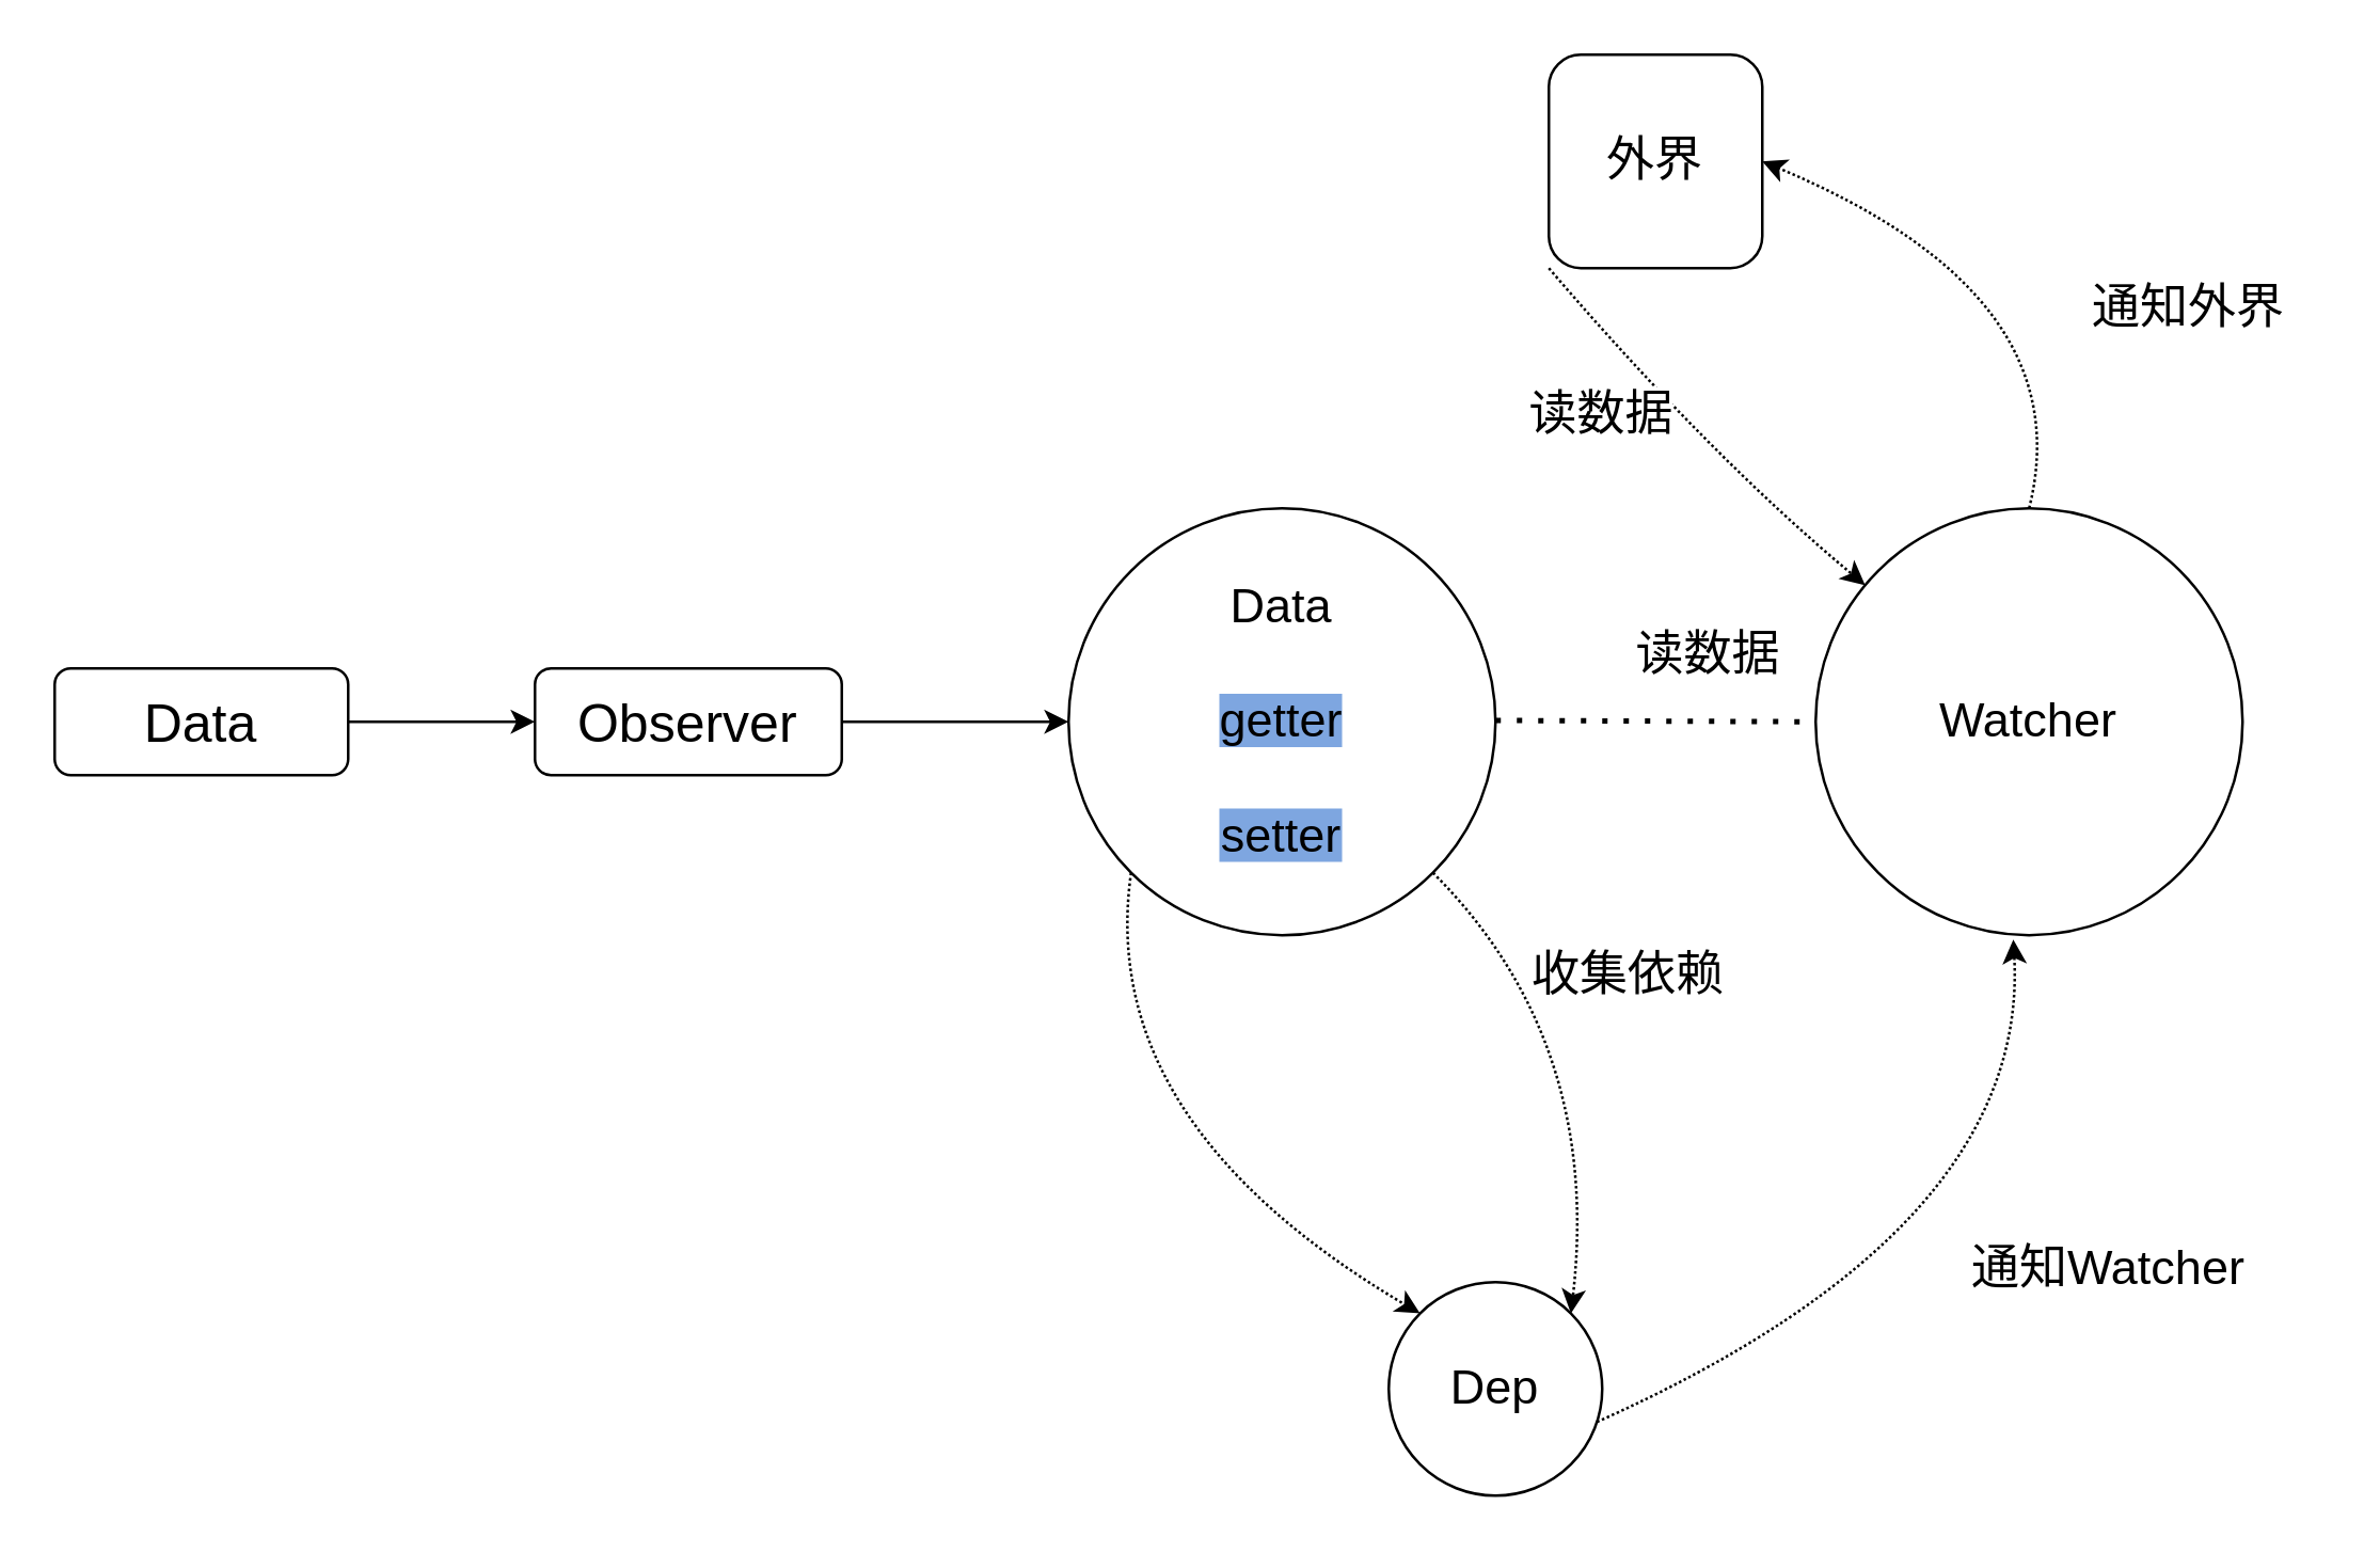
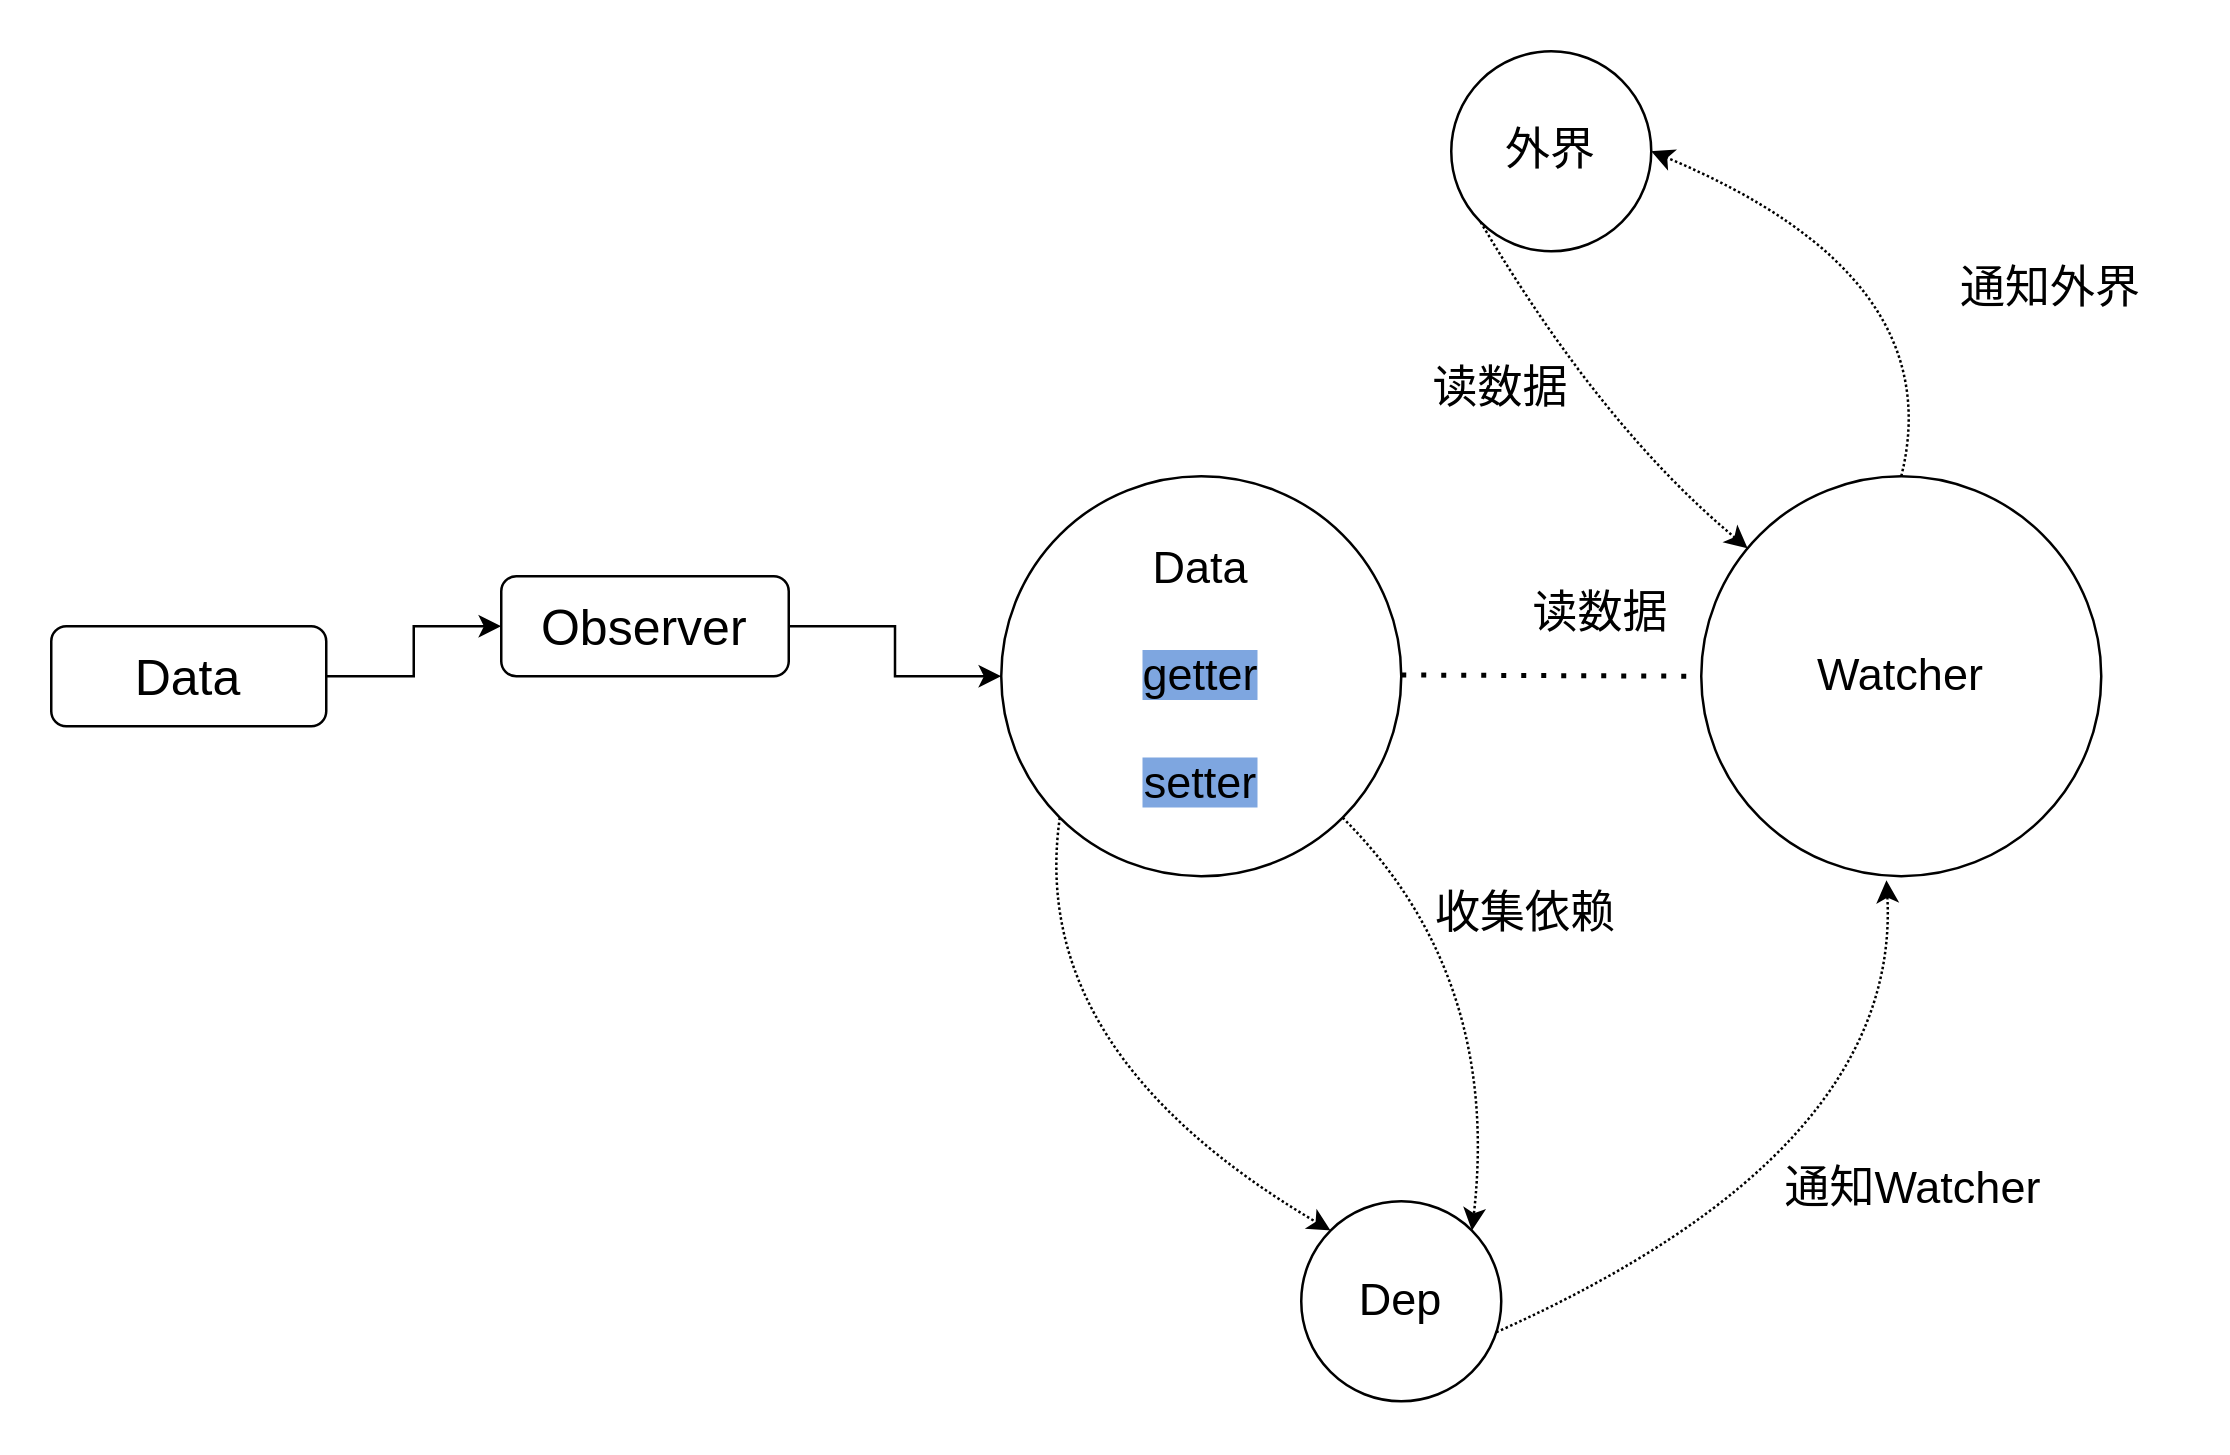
- <mxCell id="9" value="外界" style="whiteSpace=wrap;html=1;aspect=fixed;labelBackgroundColor=#FFFFFF;fontSize=18;strokeColor=default;rounded=1;" vertex="1" parent="1"><mxGeometry x="580" y="20" width="80" height="80" as="geometry" /></mxCell>
+ <mxCell id="9" value="外界" style="ellipse;whiteSpace=wrap;html=1;aspect=fixed;labelBackgroundColor=#FFFFFF;fontSize=18;strokeColor=default;" vertex="1" parent="1"><mxGeometry x="580" y="20" width="80" height="80" as="geometry" /></mxCell>
- <mxCell id="5" value="&lt;font style=&quot;font-size: 20px&quot;&gt;Observer&lt;/font&gt;" style="whiteSpace=wrap;html=1;rounded=1;" vertex="1" parent="1"><mxGeometry x="200" y="250" width="115" height="40" as="geometry" /></mxCell>
+ <mxCell id="5" value="&lt;font style=&quot;font-size: 20px&quot;&gt;Observer&lt;/font&gt;" style="whiteSpace=wrap;html=1;rounded=1;" vertex="1" parent="1"><mxGeometry x="200" y="230" width="115" height="40" as="geometry" /></mxCell>
- <mxCell id="16" value="通知Watcher" style="text;html=1;strokeColor=none;fillColor=none;align=center;verticalAlign=middle;whiteSpace=wrap;rounded=0;labelBackgroundColor=#FFFFFF;fontSize=18;" vertex="1" parent="1"><mxGeometry x="730" y="460" width="120" height="30" as="geometry" /></mxCell>
+ <mxCell id="16" value="通知Watcher" style="text;html=1;strokeColor=none;fillColor=none;align=center;verticalAlign=middle;whiteSpace=wrap;rounded=0;labelBackgroundColor=#FFFFFF;fontSize=18;" vertex="1" parent="1"><mxGeometry x="705" y="460" width="120" height="30" as="geometry" /></mxCell>
